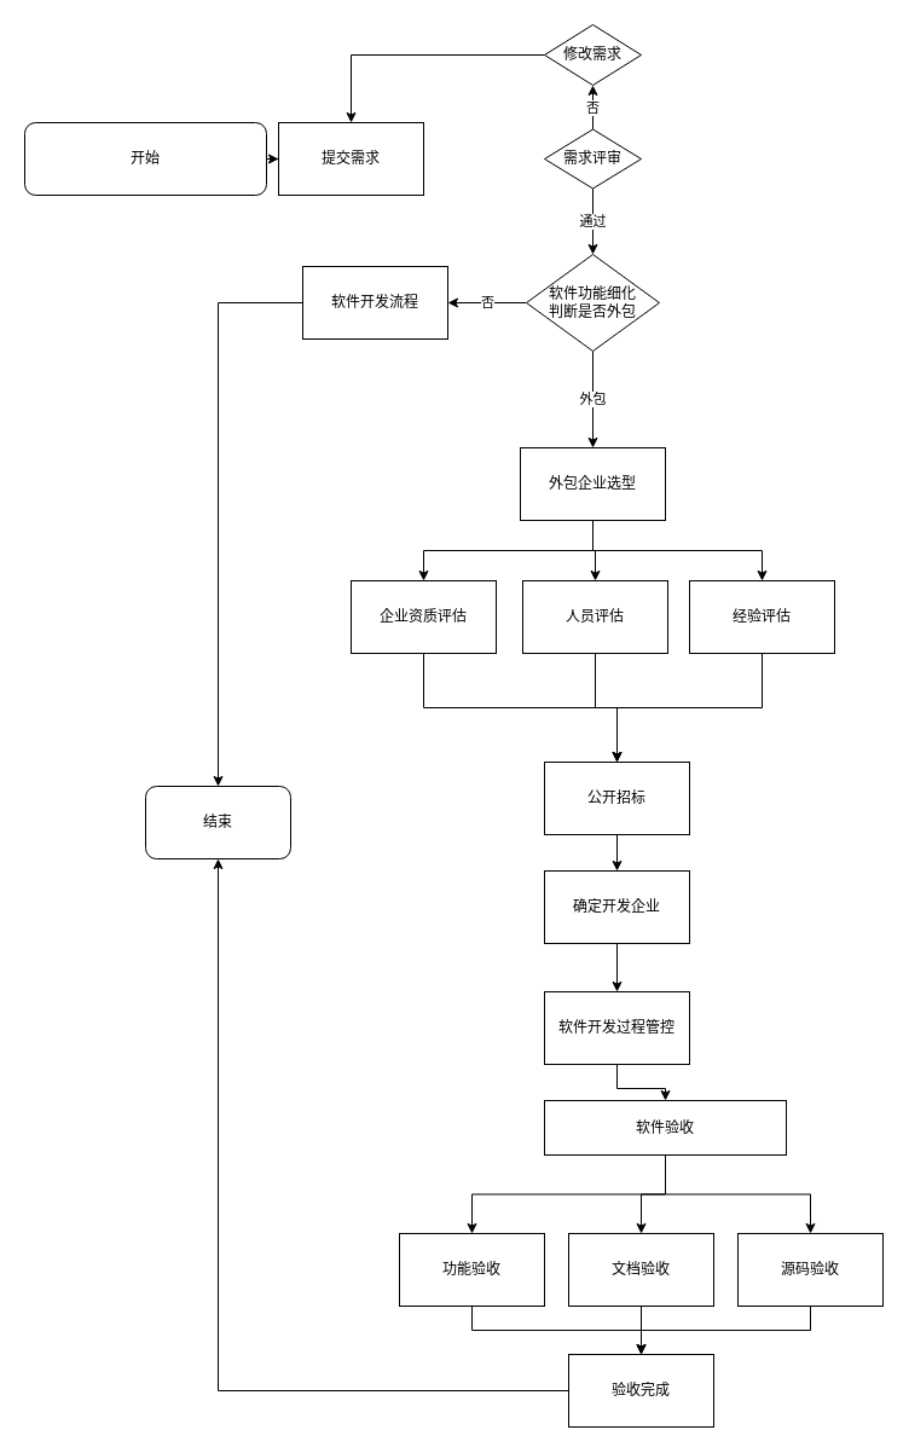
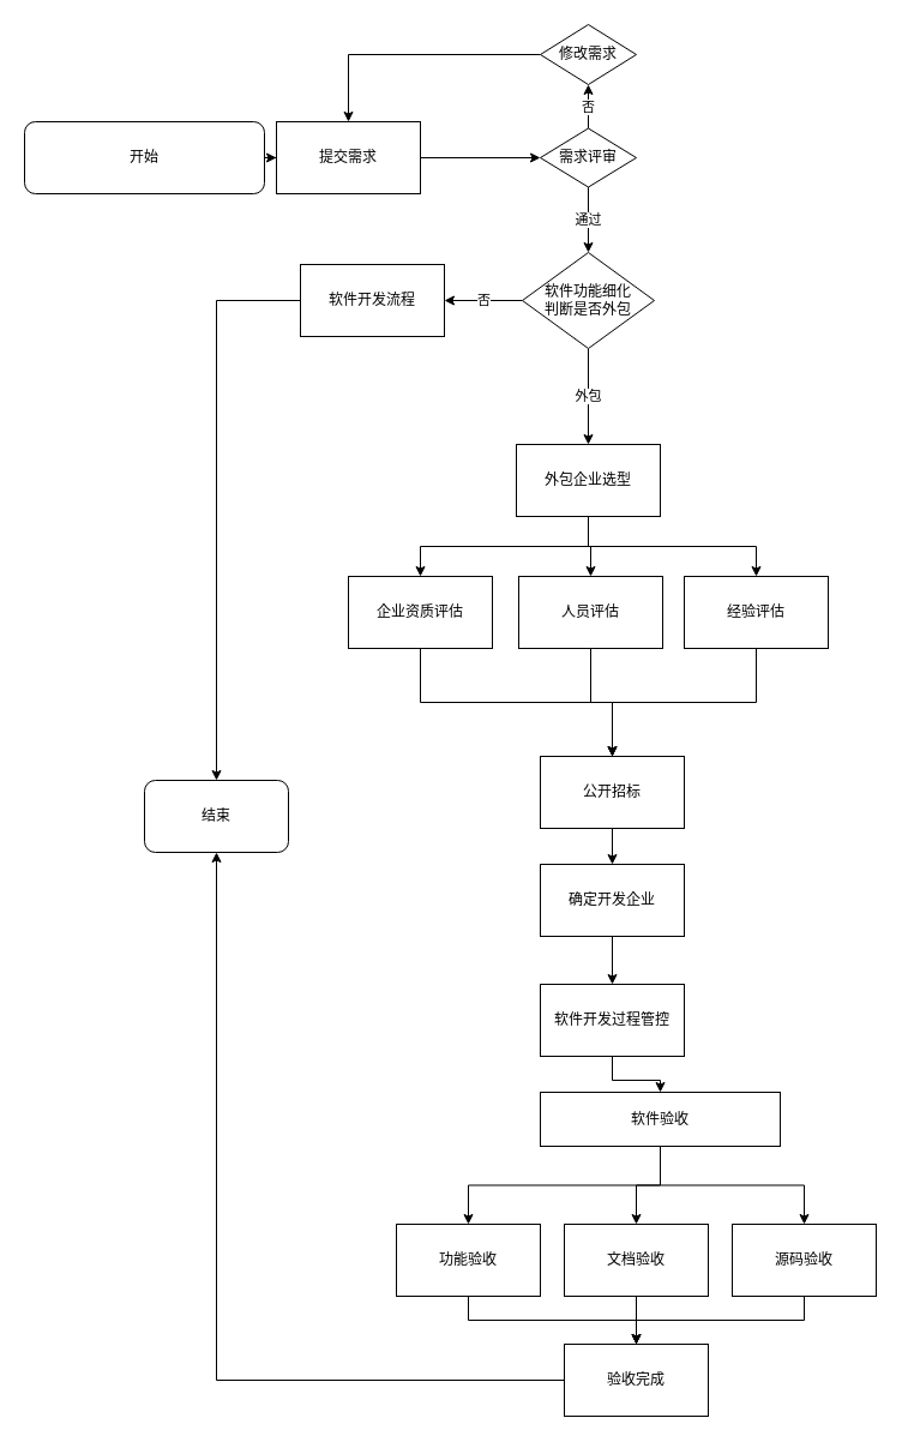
+ <mxCell id="3" value="" style="edgeStyle=orthogonalEdgeStyle;rounded=0;orthogonalLoop=1;jettySize=auto;html=1;entryX=0;entryY=0.5;entryDx=0;entryDy=0;" parent="1" source="4" target="7" edge="1"><mxGeometry relative="1" as="geometry"><mxPoint x="450" y="131" as="targetPoint" /></mxGeometry></mxCell>
